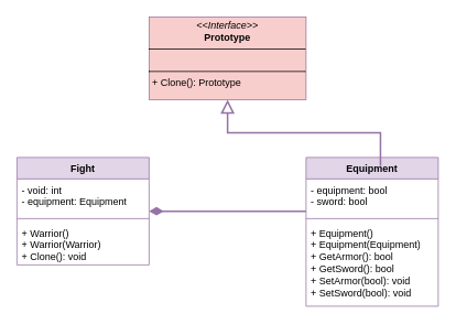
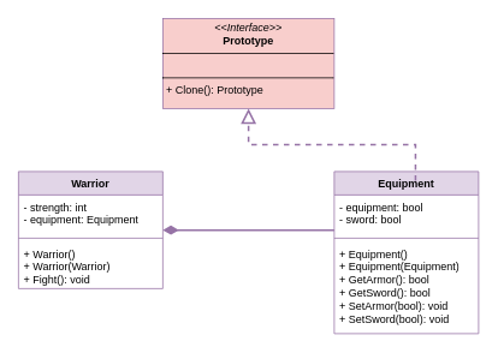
- <mxCell id="12" style="edgeStyle=orthogonalEdgeStyle;rounded=0;orthogonalLoop=1;jettySize=auto;html=1;fillColor=#e1d5e7;strokeColor=#9673a6;endArrow=block;endFill=0;endSize=12;strokeWidth=2;exitX=0.563;exitY=0.056;exitDx=0;exitDy=0;exitPerimeter=0;" edge="1" parent="1" source="8" target="2"><mxGeometry relative="1" as="geometry"><mxPoint x="110" y="200" as="sourcePoint" /><mxPoint x="285" y="130" as="targetPoint" /></mxGeometry></mxCell>
+ <mxCell id="12" style="edgeStyle=orthogonalEdgeStyle;rounded=0;orthogonalLoop=1;jettySize=auto;html=1;fillColor=#e1d5e7;strokeColor=#9673a6;endArrow=block;endFill=0;endSize=12;strokeWidth=2;exitX=0.563;exitY=0.056;exitDx=0;exitDy=0;exitPerimeter=0;dashed=1;" edge="1" parent="1" source="8" target="2"><mxGeometry relative="1" as="geometry"><mxPoint x="110" y="200" as="sourcePoint" /><mxPoint x="285" y="130" as="targetPoint" /></mxGeometry></mxCell>
- <mxCell id="4" value="Fight" style="swimlane;fontStyle=1;align=center;verticalAlign=top;childLayout=stackLayout;horizontal=1;startSize=26;horizontalStack=0;resizeParent=1;resizeParentMax=0;resizeLast=0;collapsible=1;marginBottom=0;whiteSpace=wrap;html=1;fillColor=#e1d5e7;strokeColor=#9673a6;" vertex="1" parent="1"><mxGeometry x="20" y="190" width="160" height="130" as="geometry" /></mxCell>
+ <mxCell id="4" value="Warrior" style="swimlane;fontStyle=1;align=center;verticalAlign=top;childLayout=stackLayout;horizontal=1;startSize=26;horizontalStack=0;resizeParent=1;resizeParentMax=0;resizeLast=0;collapsible=1;marginBottom=0;whiteSpace=wrap;html=1;fillColor=#e1d5e7;strokeColor=#9673a6;" vertex="1" parent="1"><mxGeometry x="20" y="190" width="160" height="130" as="geometry" /></mxCell>
- <mxCell id="5" value="- void: int&lt;div&gt;- equipment: Equipment&lt;/div&gt;" style="text;strokeColor=none;fillColor=none;align=left;verticalAlign=top;spacingLeft=4;spacingRight=4;overflow=hidden;rotatable=0;points=[[0,0.5],[1,0.5]];portConstraint=eastwest;whiteSpace=wrap;html=1;" vertex="1" parent="4"><mxGeometry y="26" width="160" height="44" as="geometry" /></mxCell>
+ <mxCell id="5" value="- strength: int&lt;div&gt;- equipment: Equipment&lt;/div&gt;" style="text;strokeColor=none;fillColor=none;align=left;verticalAlign=top;spacingLeft=4;spacingRight=4;overflow=hidden;rotatable=0;points=[[0,0.5],[1,0.5]];portConstraint=eastwest;whiteSpace=wrap;html=1;" vertex="1" parent="4"><mxGeometry y="26" width="160" height="44" as="geometry" /></mxCell>
- <mxCell id="7" value="+ Warrior()&lt;div&gt;+ Warrior(Warrior)&lt;/div&gt;&lt;div&gt;+ Clone(): void&lt;/div&gt;" style="text;strokeColor=none;fillColor=none;align=left;verticalAlign=top;spacingLeft=4;spacingRight=4;overflow=hidden;rotatable=0;points=[[0,0.5],[1,0.5]];portConstraint=eastwest;whiteSpace=wrap;html=1;" vertex="1" parent="4"><mxGeometry y="78" width="160" height="52" as="geometry" /></mxCell>
+ <mxCell id="7" value="+ Warrior()&lt;div&gt;+ Warrior(Warrior)&lt;/div&gt;&lt;div&gt;+ Fight(): void&lt;/div&gt;" style="text;strokeColor=none;fillColor=none;align=left;verticalAlign=top;spacingLeft=4;spacingRight=4;overflow=hidden;rotatable=0;points=[[0,0.5],[1,0.5]];portConstraint=eastwest;whiteSpace=wrap;html=1;" vertex="1" parent="4"><mxGeometry y="78" width="160" height="52" as="geometry" /></mxCell>
